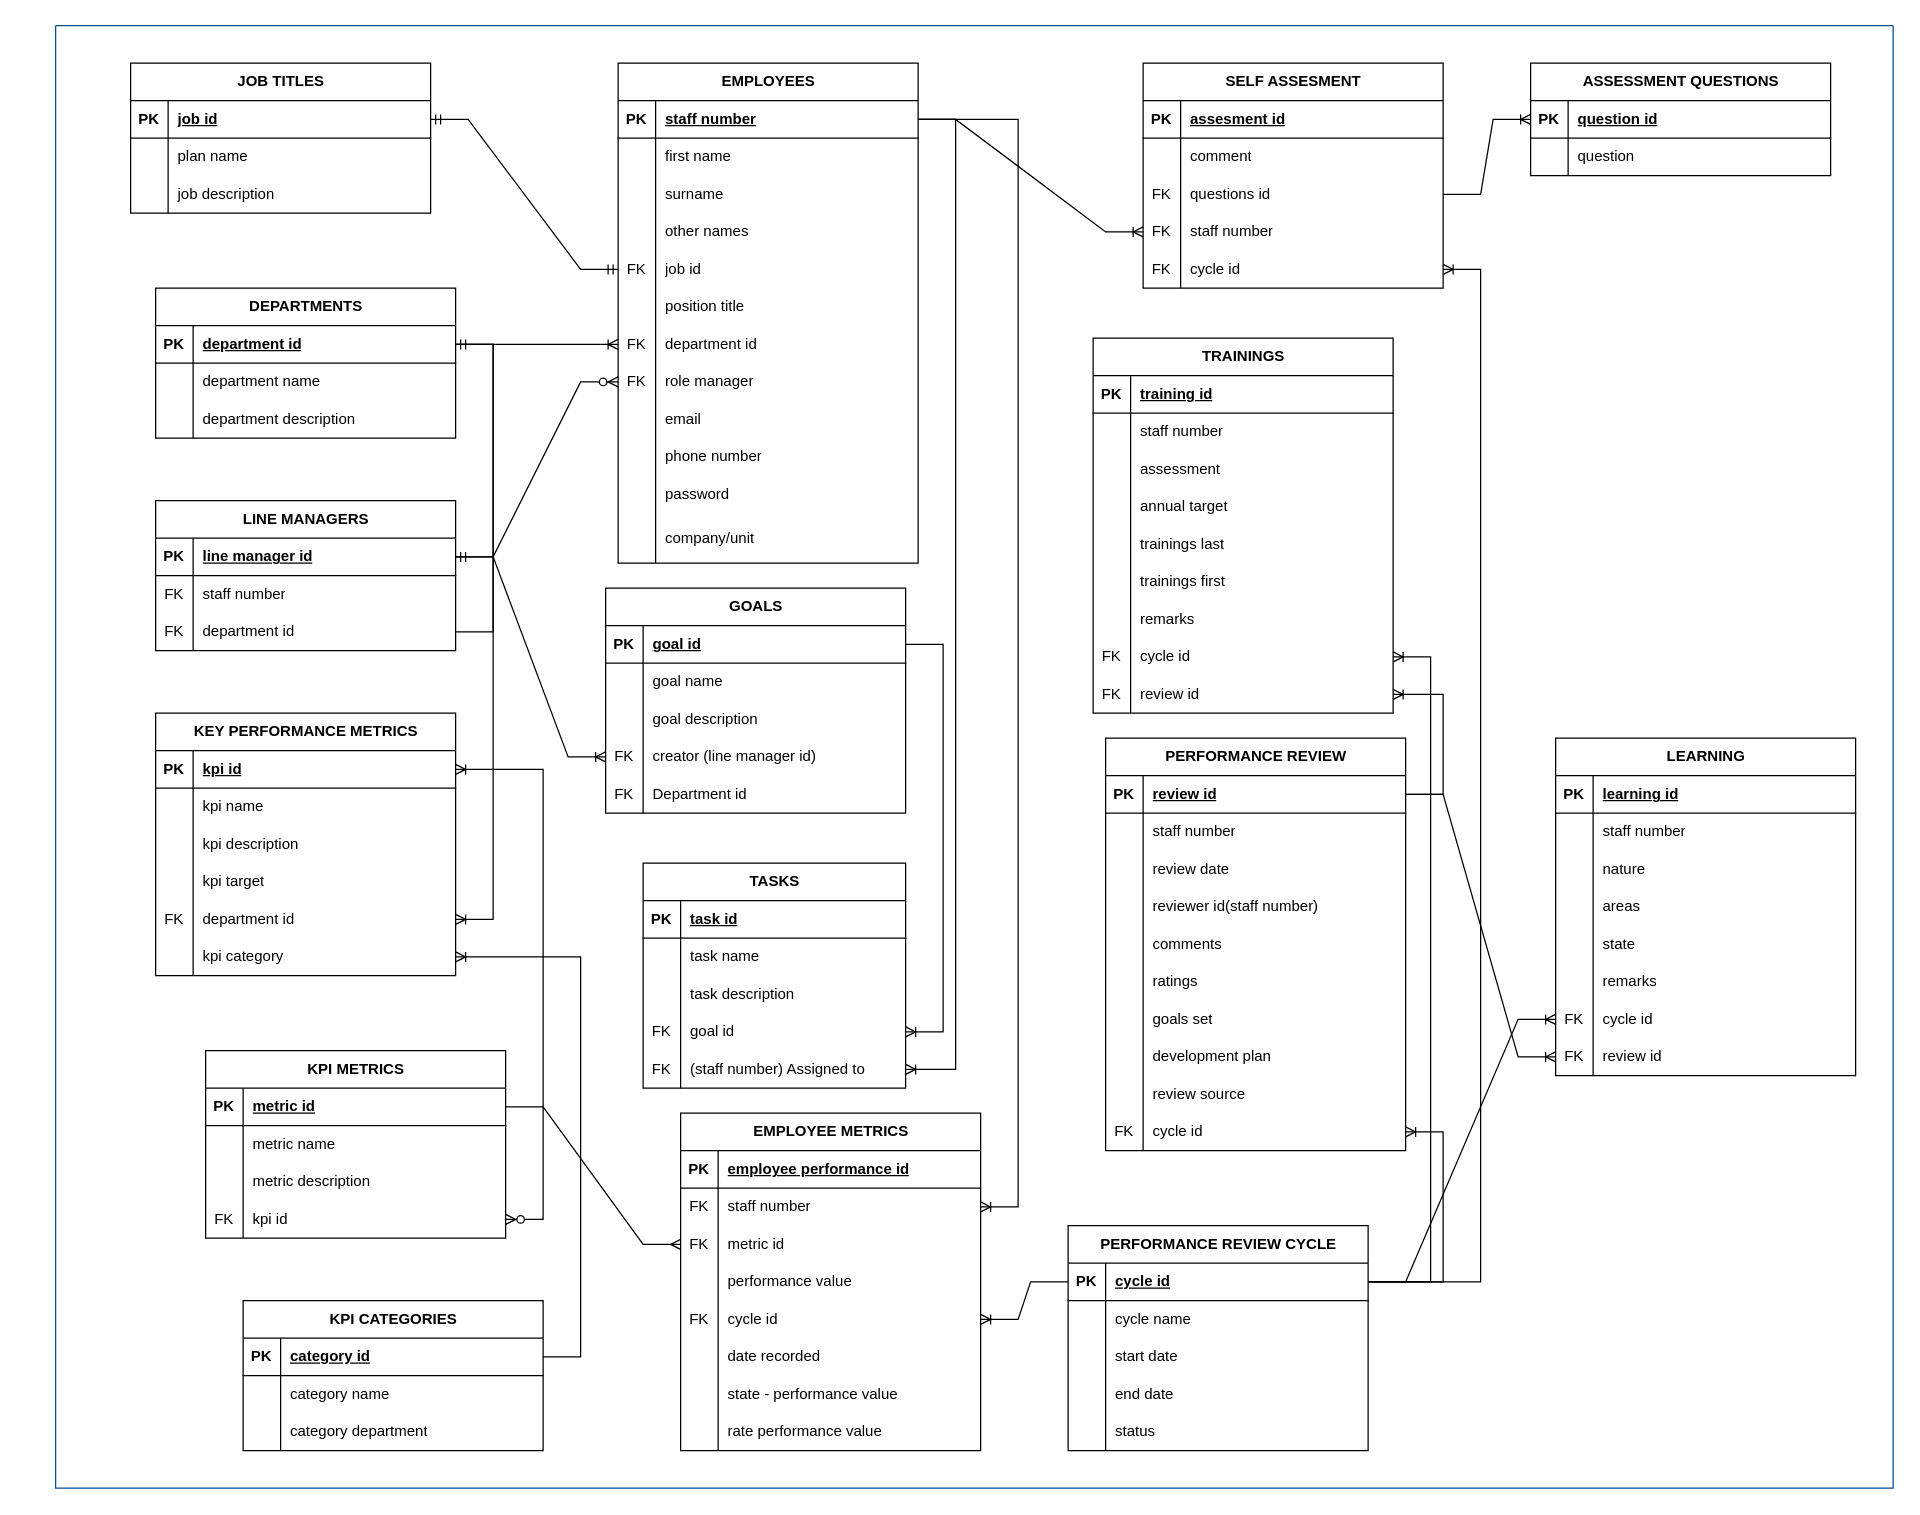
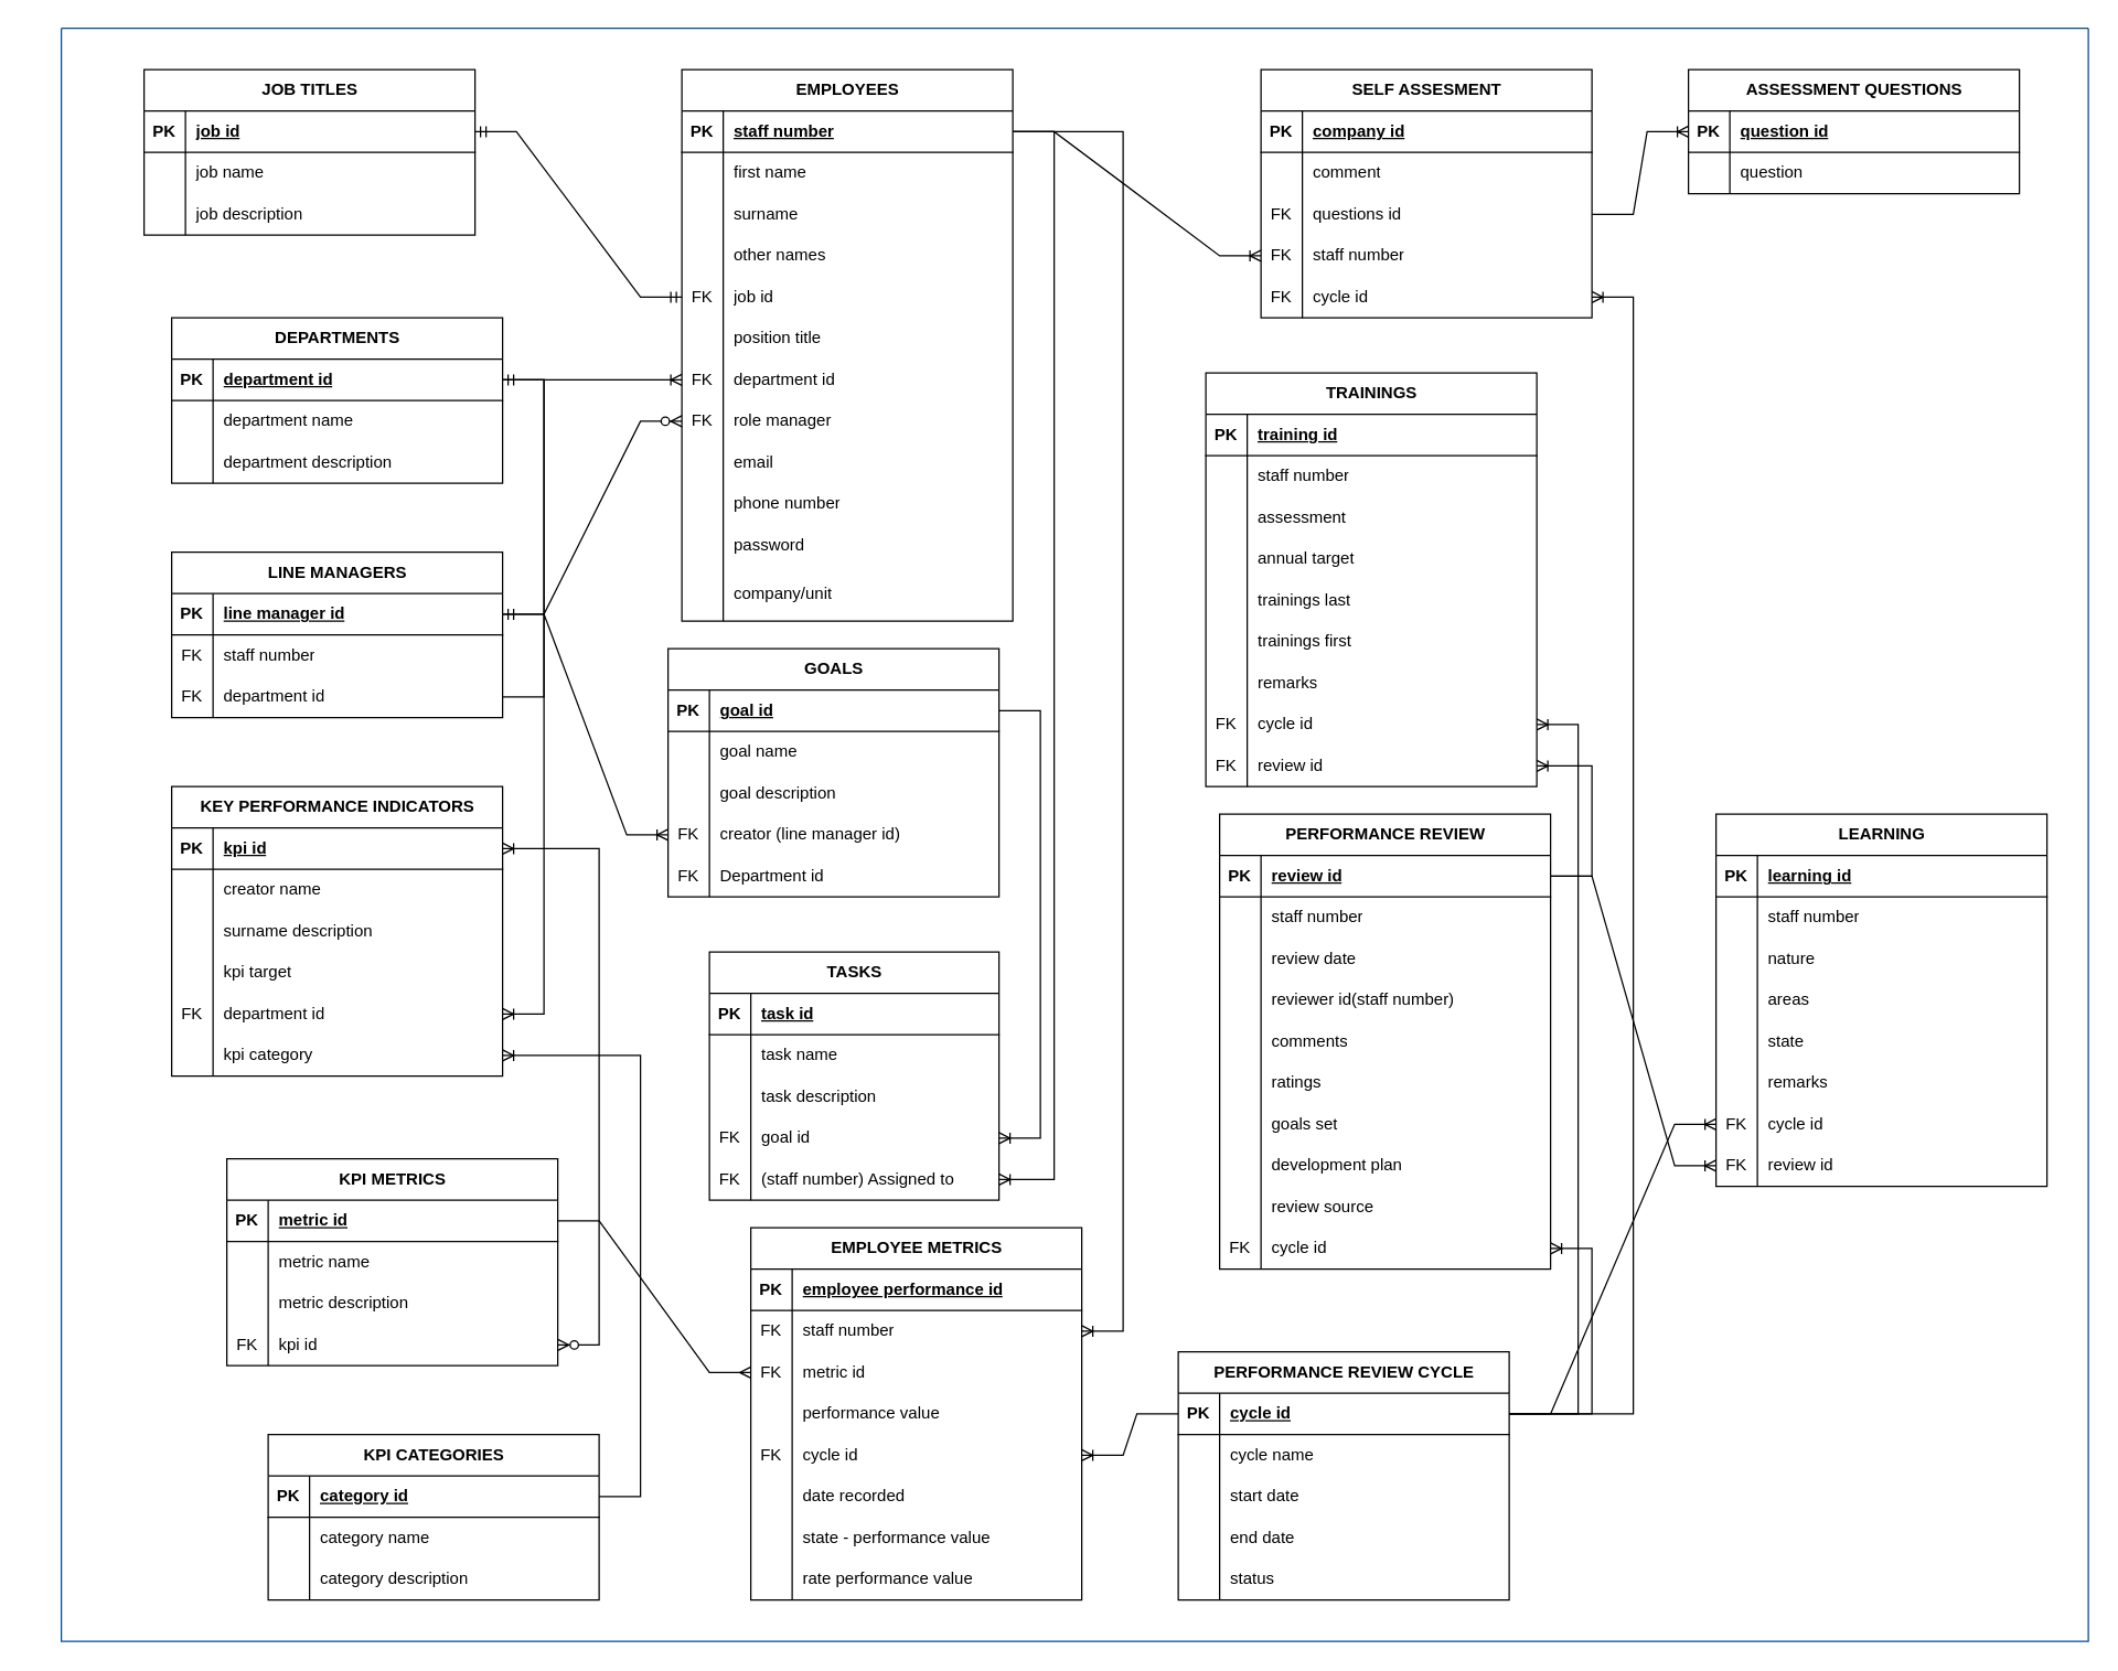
- <mxCell id="287" value="assesment id" style="shape=partialRectangle;connectable=0;fillColor=none;top=0;left=0;bottom=0;right=0;align=left;spacingLeft=6;fontStyle=5;overflow=hidden;whiteSpace=wrap;html=1;" vertex="1" parent="285"><mxGeometry x="30" width="210" height="30" as="geometry"><mxRectangle width="210" height="30" as="alternateBounds" /></mxGeometry></mxCell>
+ <mxCell id="287" value="company id" style="shape=partialRectangle;connectable=0;fillColor=none;top=0;left=0;bottom=0;right=0;align=left;spacingLeft=6;fontStyle=5;overflow=hidden;whiteSpace=wrap;html=1;" vertex="1" parent="285"><mxGeometry x="30" width="210" height="30" as="geometry"><mxRectangle width="210" height="30" as="alternateBounds" /></mxGeometry></mxCell>
- <mxCell id="127" value="plan name" style="shape=partialRectangle;connectable=0;fillColor=none;top=0;left=0;bottom=0;right=0;align=left;spacingLeft=6;overflow=hidden;whiteSpace=wrap;html=1;" vertex="1" parent="125"><mxGeometry x="30" width="210" height="30" as="geometry"><mxRectangle width="210" height="30" as="alternateBounds" /></mxGeometry></mxCell>
+ <mxCell id="127" value="job name" style="shape=partialRectangle;connectable=0;fillColor=none;top=0;left=0;bottom=0;right=0;align=left;spacingLeft=6;overflow=hidden;whiteSpace=wrap;html=1;" vertex="1" parent="125"><mxGeometry x="30" width="210" height="30" as="geometry"><mxRectangle width="210" height="30" as="alternateBounds" /></mxGeometry></mxCell>
- <mxCell id="141" value="KEY PERFORMANCE METRICS" style="shape=table;startSize=30;container=1;collapsible=1;childLayout=tableLayout;fixedRows=1;rowLines=0;fontStyle=1;align=center;resizeLast=1;html=1;" vertex="1" parent="1"><mxGeometry x="124" y="570" width="240" height="210" as="geometry" /></mxCell>
+ <mxCell id="141" value="KEY PERFORMANCE INDICATORS" style="shape=table;startSize=30;container=1;collapsible=1;childLayout=tableLayout;fixedRows=1;rowLines=0;fontStyle=1;align=center;resizeLast=1;html=1;" vertex="1" parent="1"><mxGeometry x="124" y="570" width="240" height="210" as="geometry" /></mxCell>
- <mxCell id="147" value="kpi name" style="shape=partialRectangle;connectable=0;fillColor=none;top=0;left=0;bottom=0;right=0;align=left;spacingLeft=6;overflow=hidden;whiteSpace=wrap;html=1;" vertex="1" parent="145"><mxGeometry x="30" width="210" height="30" as="geometry"><mxRectangle width="210" height="30" as="alternateBounds" /></mxGeometry></mxCell>
+ <mxCell id="147" value="creator name" style="shape=partialRectangle;connectable=0;fillColor=none;top=0;left=0;bottom=0;right=0;align=left;spacingLeft=6;overflow=hidden;whiteSpace=wrap;html=1;" vertex="1" parent="145"><mxGeometry x="30" width="210" height="30" as="geometry"><mxRectangle width="210" height="30" as="alternateBounds" /></mxGeometry></mxCell>
- <mxCell id="150" value="kpi description" style="shape=partialRectangle;connectable=0;fillColor=none;top=0;left=0;bottom=0;right=0;align=left;spacingLeft=6;overflow=hidden;whiteSpace=wrap;html=1;" vertex="1" parent="148"><mxGeometry x="30" width="210" height="30" as="geometry"><mxRectangle width="210" height="30" as="alternateBounds" /></mxGeometry></mxCell>
+ <mxCell id="150" value="surname description" style="shape=partialRectangle;connectable=0;fillColor=none;top=0;left=0;bottom=0;right=0;align=left;spacingLeft=6;overflow=hidden;whiteSpace=wrap;html=1;" vertex="1" parent="148"><mxGeometry x="30" width="210" height="30" as="geometry"><mxRectangle width="210" height="30" as="alternateBounds" /></mxGeometry></mxCell>
- <mxCell id="223" value="category department" style="shape=partialRectangle;connectable=0;fillColor=none;top=0;left=0;bottom=0;right=0;align=left;spacingLeft=6;overflow=hidden;whiteSpace=wrap;html=1;" vertex="1" parent="221"><mxGeometry x="30" width="210" height="30" as="geometry"><mxRectangle width="210" height="30" as="alternateBounds" /></mxGeometry></mxCell>
+ <mxCell id="223" value="category description" style="shape=partialRectangle;connectable=0;fillColor=none;top=0;left=0;bottom=0;right=0;align=left;spacingLeft=6;overflow=hidden;whiteSpace=wrap;html=1;" vertex="1" parent="221"><mxGeometry x="30" width="210" height="30" as="geometry"><mxRectangle width="210" height="30" as="alternateBounds" /></mxGeometry></mxCell>
